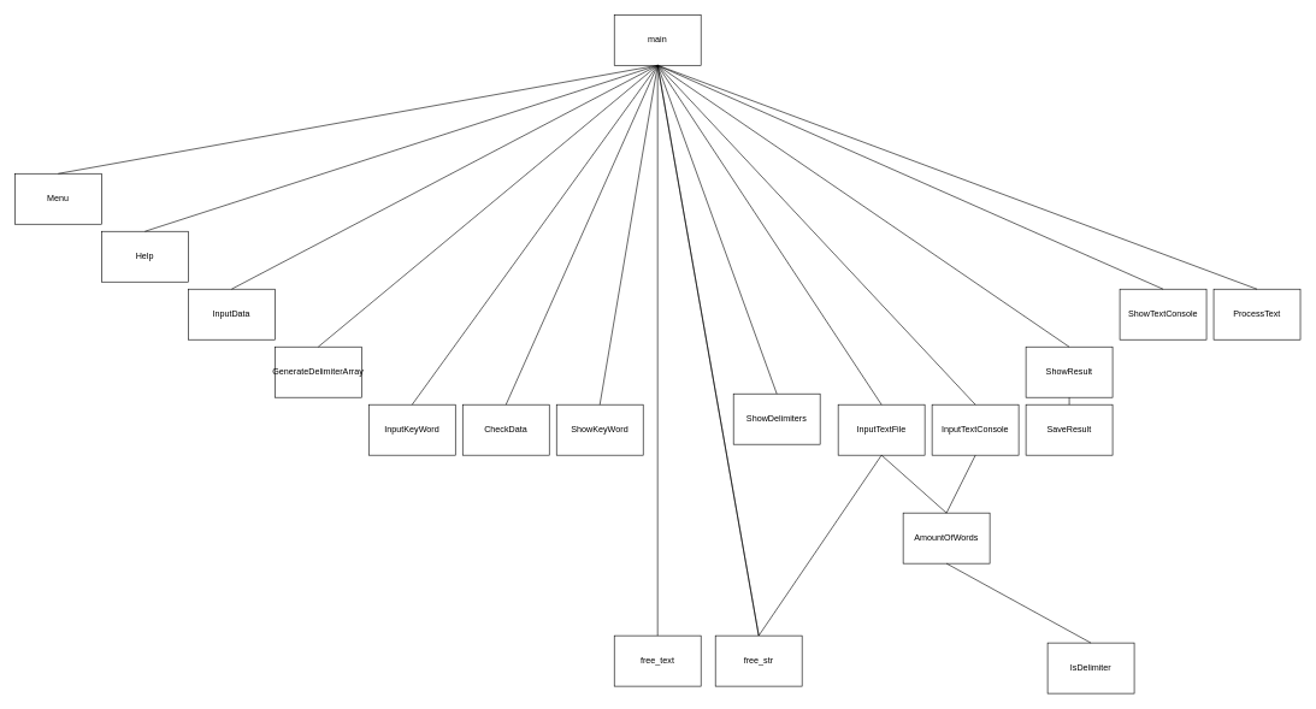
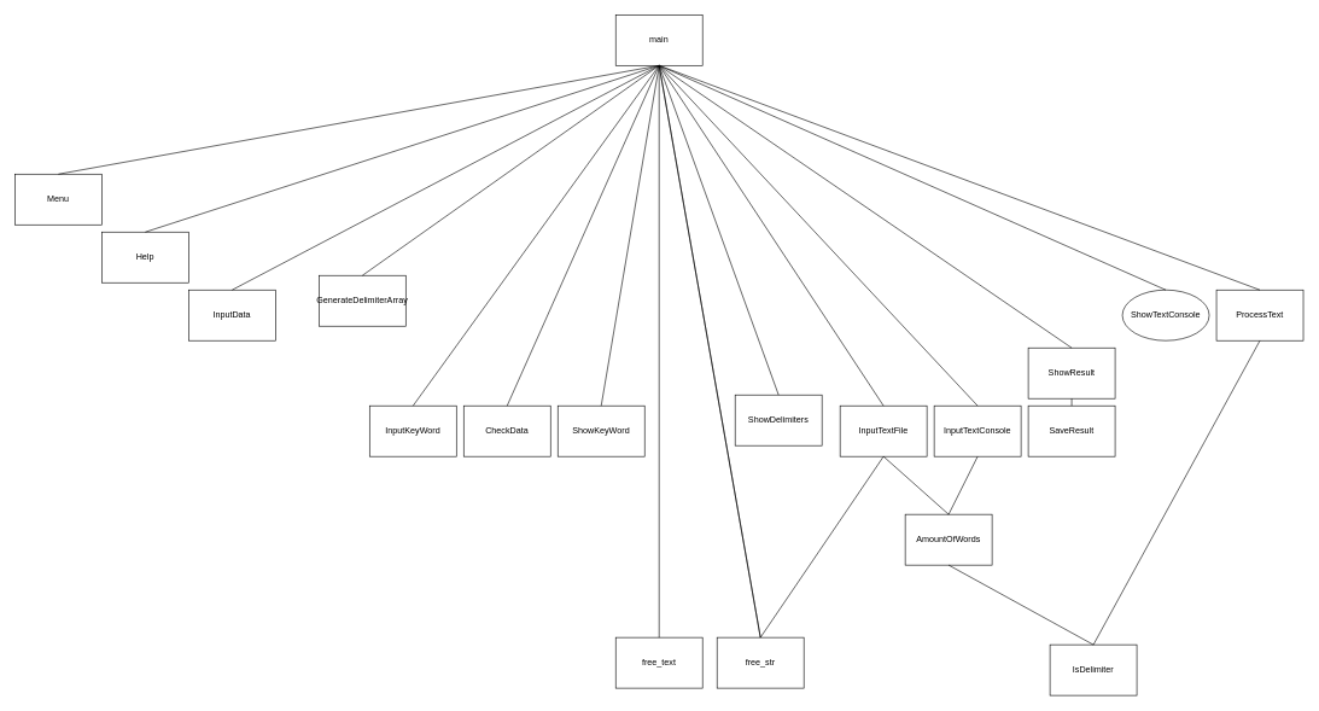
- <mxCell id="13" value="ShowTextConsole" style="rounded=0;whiteSpace=wrap;html=1;" parent="1" vertex="1"><mxGeometry x="1550" y="400" width="120" height="70" as="geometry" /></mxCell>
+ <mxCell id="13" value="ShowTextConsole" style="ellipse;whiteSpace=wrap;html=1;" parent="1" vertex="1"><mxGeometry x="1550" y="400" width="120" height="70" as="geometry" /></mxCell>
- <mxCell id="7" value="GenerateDelimiterArray" style="rounded=0;whiteSpace=wrap;html=1;" parent="1" vertex="1"><mxGeometry x="380" y="480" width="120" height="70" as="geometry" /></mxCell>
+ <mxCell id="7" value="GenerateDelimiterArray" style="rounded=0;whiteSpace=wrap;html=1;" parent="1" vertex="1"><mxGeometry x="440" y="380" width="120" height="70" as="geometry" /></mxCell>
+ <mxCell id="38" value="" style="endArrow=none;html=1;entryX=0.5;entryY=1;entryDx=0;entryDy=0;exitX=0.5;exitY=0;exitDx=0;exitDy=0;" parent="1" source="31" target="32" edge="1"><mxGeometry width="50" height="50" relative="1" as="geometry"><mxPoint x="1810" y="700" as="sourcePoint" /><mxPoint x="1860" y="650" as="targetPoint" /></mxGeometry></mxCell>
